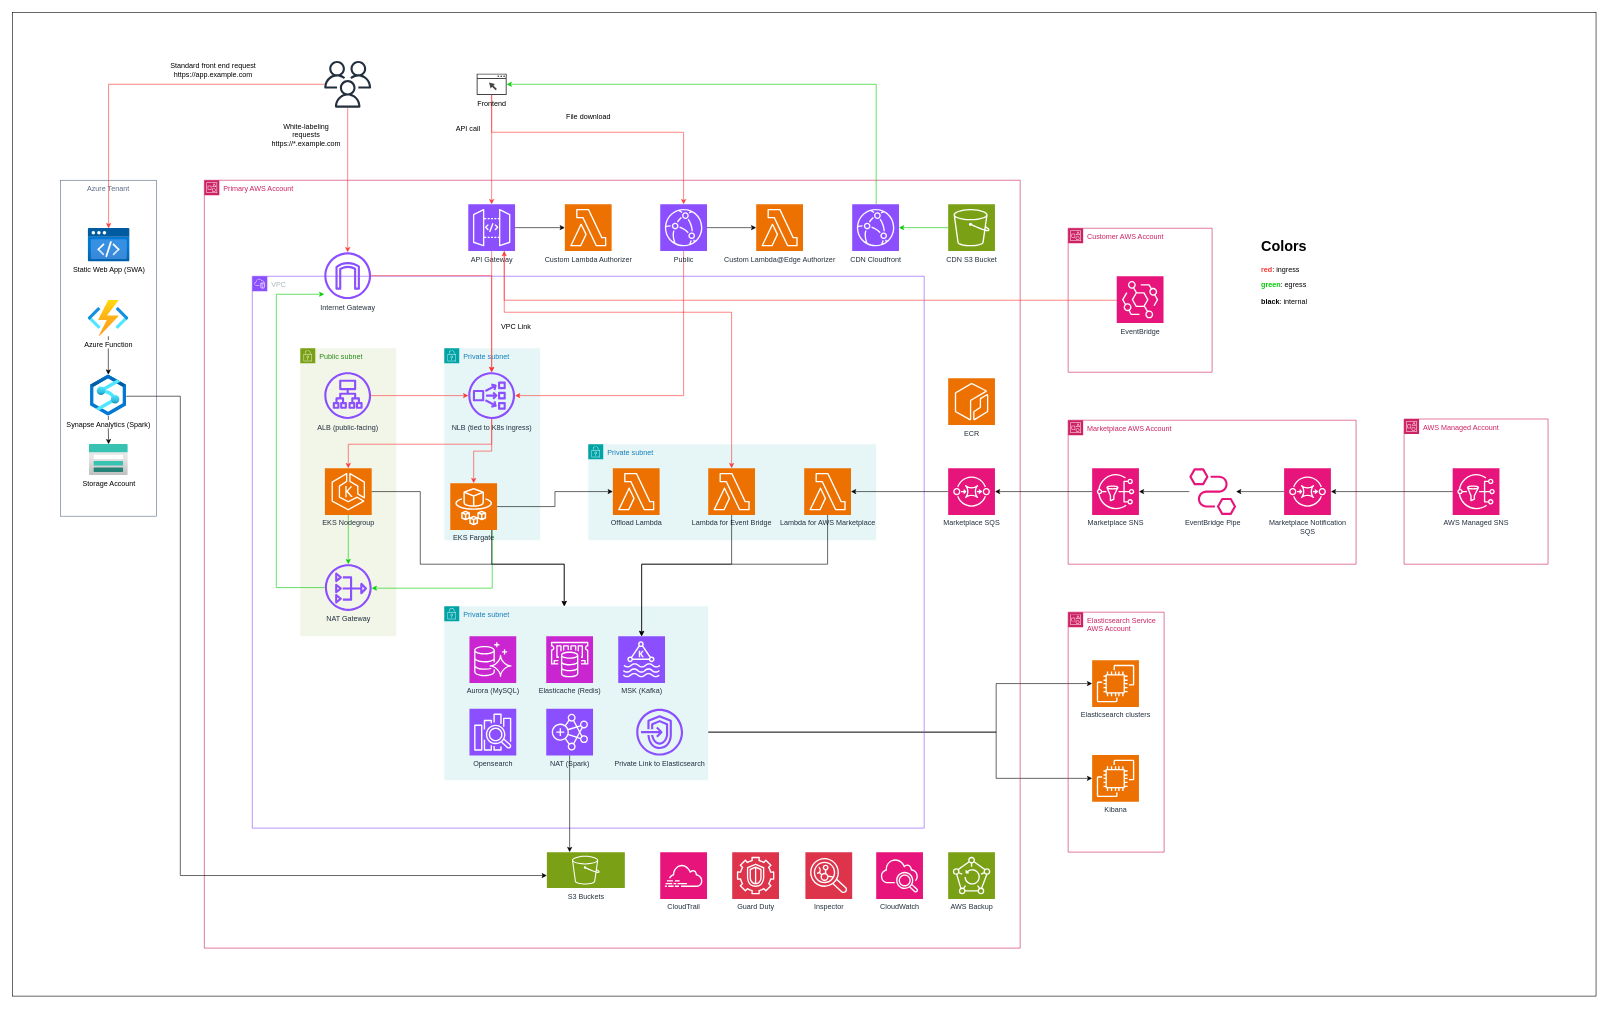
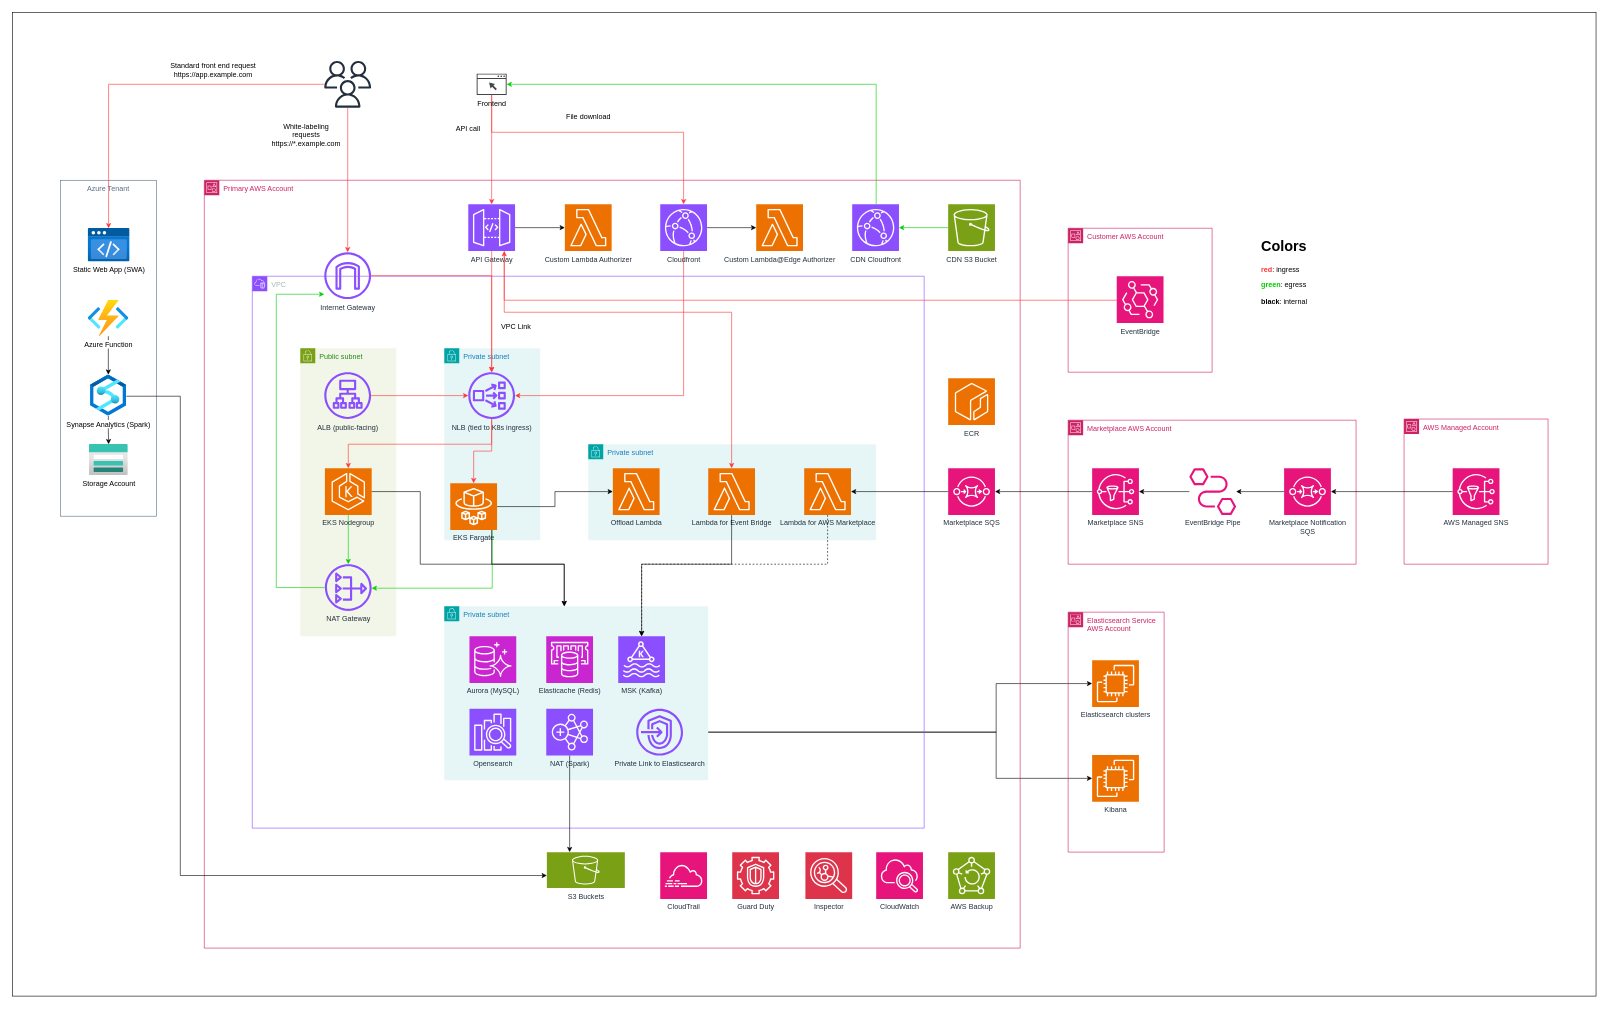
- <mxCell id="54" value="Public" style="sketch=0;points=[[0,0,0],[0.25,0,0],[0.5,0,0],[0.75,0,0],[1,0,0],[0,1,0],[0.25,1,0],[0.5,1,0],[0.75,1,0],[1,1,0],[0,0.25,0],[0,0.5,0],[0,0.75,0],[1,0.25,0],[1,0.5,0],[1,0.75,0]];outlineConnect=0;fontColor=#232F3E;fillColor=#8C4FFF;strokeColor=#ffffff;dashed=0;verticalLabelPosition=bottom;verticalAlign=top;align=center;html=1;fontSize=12;fontStyle=0;aspect=fixed;shape=mxgraph.aws4.resourceIcon;resIcon=mxgraph.aws4.cloudfront;" parent="1" vertex="1"><mxGeometry x="1100" y="340" width="78" height="78" as="geometry" /></mxCell>
+ <mxCell id="54" value="Cloudfront" style="sketch=0;points=[[0,0,0],[0.25,0,0],[0.5,0,0],[0.75,0,0],[1,0,0],[0,1,0],[0.25,1,0],[0.5,1,0],[0.75,1,0],[1,1,0],[0,0.25,0],[0,0.5,0],[0,0.75,0],[1,0.25,0],[1,0.5,0],[1,0.75,0]];outlineConnect=0;fontColor=#232F3E;fillColor=#8C4FFF;strokeColor=#ffffff;dashed=0;verticalLabelPosition=bottom;verticalAlign=top;align=center;html=1;fontSize=12;fontStyle=0;aspect=fixed;shape=mxgraph.aws4.resourceIcon;resIcon=mxgraph.aws4.cloudfront;" parent="1" vertex="1"><mxGeometry x="1100" y="340" width="78" height="78" as="geometry" /></mxCell>
- <mxCell id="42" style="edgeStyle=orthogonalEdgeStyle;rounded=0;orthogonalLoop=1;jettySize=auto;html=1;" parent="11" source="39" target="33" edge="1"><mxGeometry relative="1" as="geometry"><Array as="points"><mxPoint x="959" y="480" /><mxPoint x="649" y="480" /></Array></mxGeometry></mxCell>
+ <mxCell id="42" style="edgeStyle=orthogonalEdgeStyle;rounded=0;orthogonalLoop=1;jettySize=auto;html=1;dashed=1;" parent="11" source="39" target="33" edge="1"><mxGeometry relative="1" as="geometry"><Array as="points"><mxPoint x="959" y="480" /><mxPoint x="649" y="480" /></Array></mxGeometry></mxCell>
